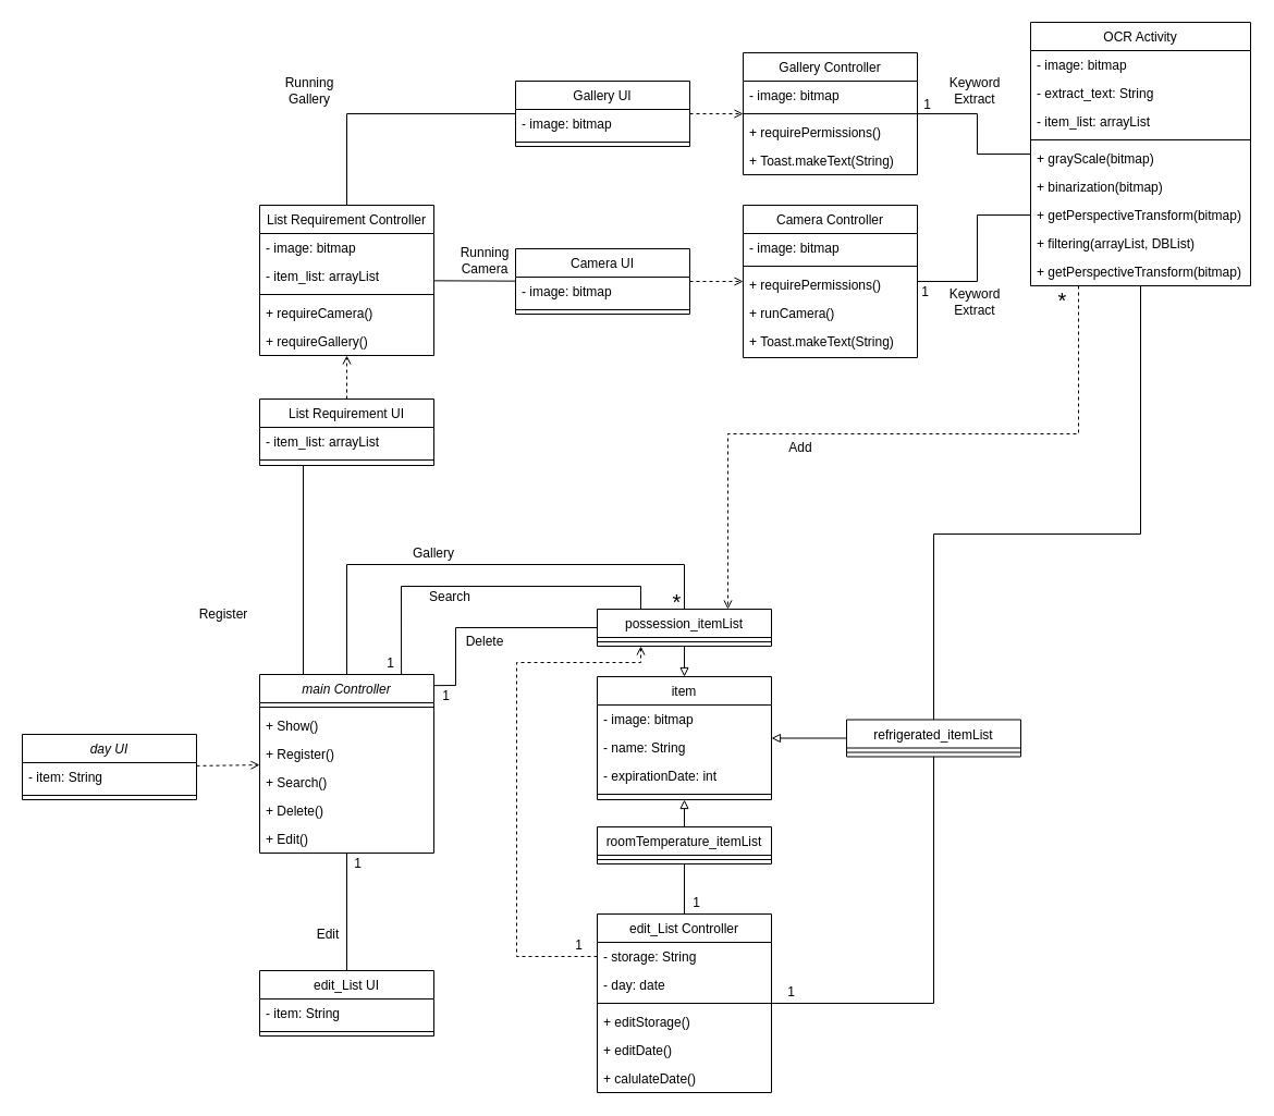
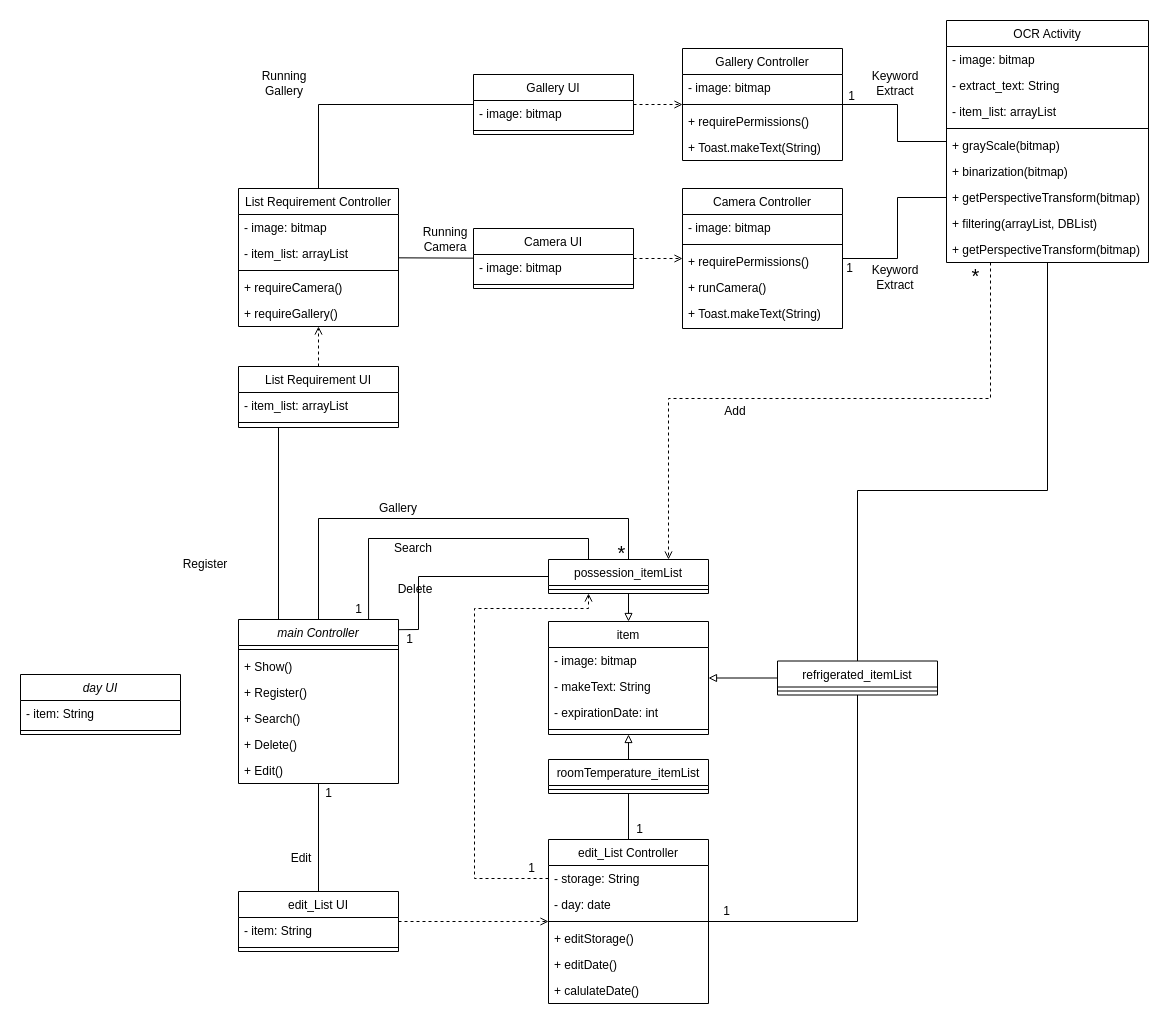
- <mxCell id="31" value="Delete" style="text;html=1;strokeColor=none;fillColor=none;align=center;verticalAlign=middle;whiteSpace=wrap;rounded=0;" parent="1" vertex="1"><mxGeometry x="415" y="574" width="60" height="30" as="geometry" /></mxCell>
+ <mxCell id="31" value="Delete" style="text;html=1;strokeColor=none;fillColor=none;align=center;verticalAlign=middle;whiteSpace=wrap;rounded=0;" parent="1" vertex="1"><mxGeometry x="385" y="574" width="60" height="30" as="geometry" /></mxCell>
- <mxCell id="38" value="- name: String" style="text;align=left;verticalAlign=top;spacingLeft=4;spacingRight=4;overflow=hidden;rotatable=0;points=[[0,0.5],[1,0.5]];portConstraint=eastwest;rounded=0;shadow=0;html=0;" parent="36" vertex="1"><mxGeometry y="52" width="160" height="26" as="geometry" /></mxCell>
+ <mxCell id="38" value="- makeText: String" style="text;align=left;verticalAlign=top;spacingLeft=4;spacingRight=4;overflow=hidden;rotatable=0;points=[[0,0.5],[1,0.5]];portConstraint=eastwest;rounded=0;shadow=0;html=0;" parent="36" vertex="1"><mxGeometry y="52" width="160" height="26" as="geometry" /></mxCell>
- <mxCell id="94" value="" style="endArrow=open;html=1;rounded=0;dashed=1;endFill=0;" parent="1" source="91" target="18" edge="1"><mxGeometry width="50" height="50" relative="1" as="geometry"><mxPoint x="328" y="376" as="sourcePoint" /><mxPoint x="210" y="648" as="targetPoint" /></mxGeometry></mxCell>
+ <mxCell id="102" value="" style="endArrow=open;html=1;rounded=0;dashed=1;endFill=0;" parent="1" source="48" target="95" edge="1"><mxGeometry width="50" height="50" relative="1" as="geometry"><mxPoint x="450" y="941.799" as="sourcePoint" /><mxPoint x="508" y="941.001" as="targetPoint" /></mxGeometry></mxCell>
